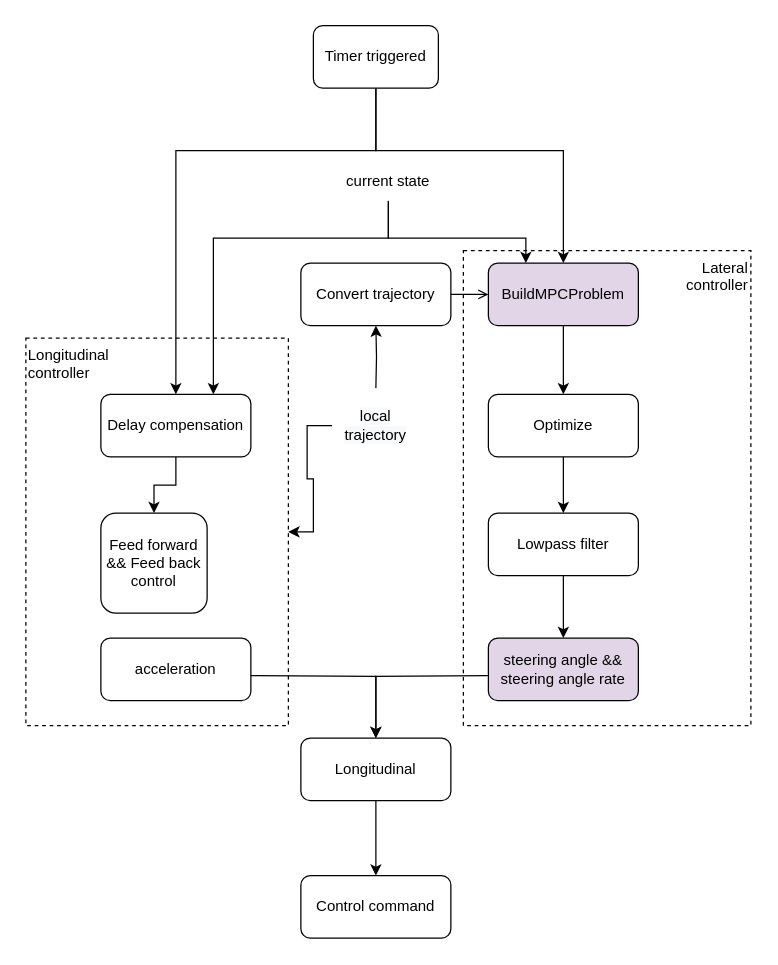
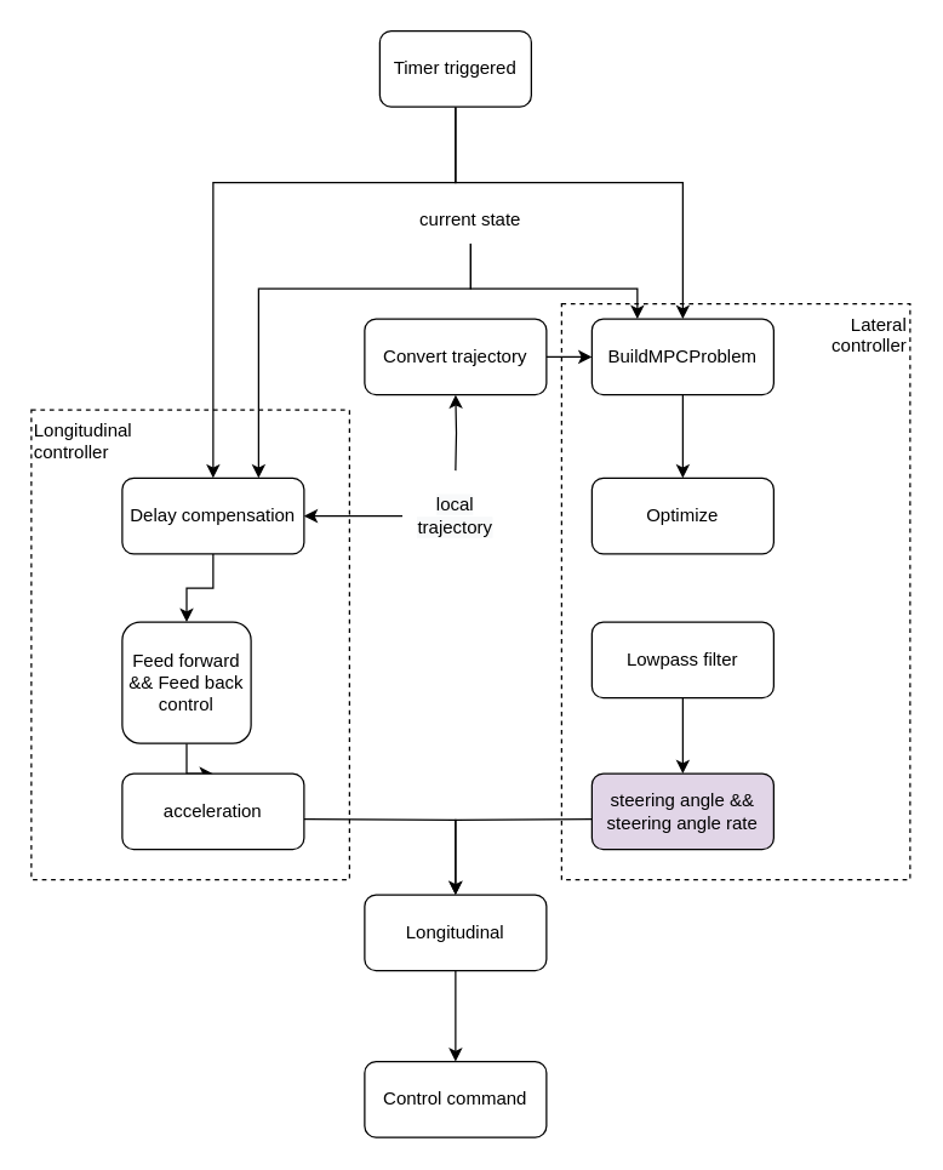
- <mxCell id="10" value="" style="edgeStyle=orthogonalEdgeStyle;rounded=0;orthogonalLoop=1;jettySize=auto;html=1;endArrow=open;" parent="1" source="11" target="13" edge="1"><mxGeometry relative="1" as="geometry" /></mxCell>
+ <mxCell id="10" value="" style="edgeStyle=orthogonalEdgeStyle;rounded=0;orthogonalLoop=1;jettySize=auto;html=1;" parent="1" source="11" target="13" edge="1"><mxGeometry relative="1" as="geometry" /></mxCell>
- <mxCell id="13" value="BuildMPCProblem" style="whiteSpace=wrap;html=1;rounded=1;fillColor=#e1d5e7;" parent="1" vertex="1"><mxGeometry x="390" y="210" width="120" height="50" as="geometry" /></mxCell>
+ <mxCell id="13" value="BuildMPCProblem" style="whiteSpace=wrap;html=1;rounded=1;" parent="1" vertex="1"><mxGeometry x="390" y="210" width="120" height="50" as="geometry" /></mxCell>
- <mxCell id="14" value="" style="edgeStyle=orthogonalEdgeStyle;rounded=0;orthogonalLoop=1;jettySize=auto;html=1;" parent="1" source="15" target="17" edge="1"><mxGeometry relative="1" as="geometry" /></mxCell>
- <mxCell id="29" value="" style="edgeStyle=orthogonalEdgeStyle;rounded=0;orthogonalLoop=1;jettySize=auto;html=1;" parent="1" source="30" target="19" edge="1"><mxGeometry relative="1" as="geometry" /></mxCell>
+ <mxCell id="29" value="" style="edgeStyle=orthogonalEdgeStyle;rounded=0;orthogonalLoop=1;jettySize=auto;html=1;" parent="1" source="30" target="25" edge="1"><mxGeometry relative="1" as="geometry" /></mxCell>
+ <mxCell id="26" value="" style="edgeStyle=orthogonalEdgeStyle;rounded=0;orthogonalLoop=1;jettySize=auto;html=1;" parent="1" source="27" target="28" edge="1"><mxGeometry relative="1" as="geometry" /></mxCell>
